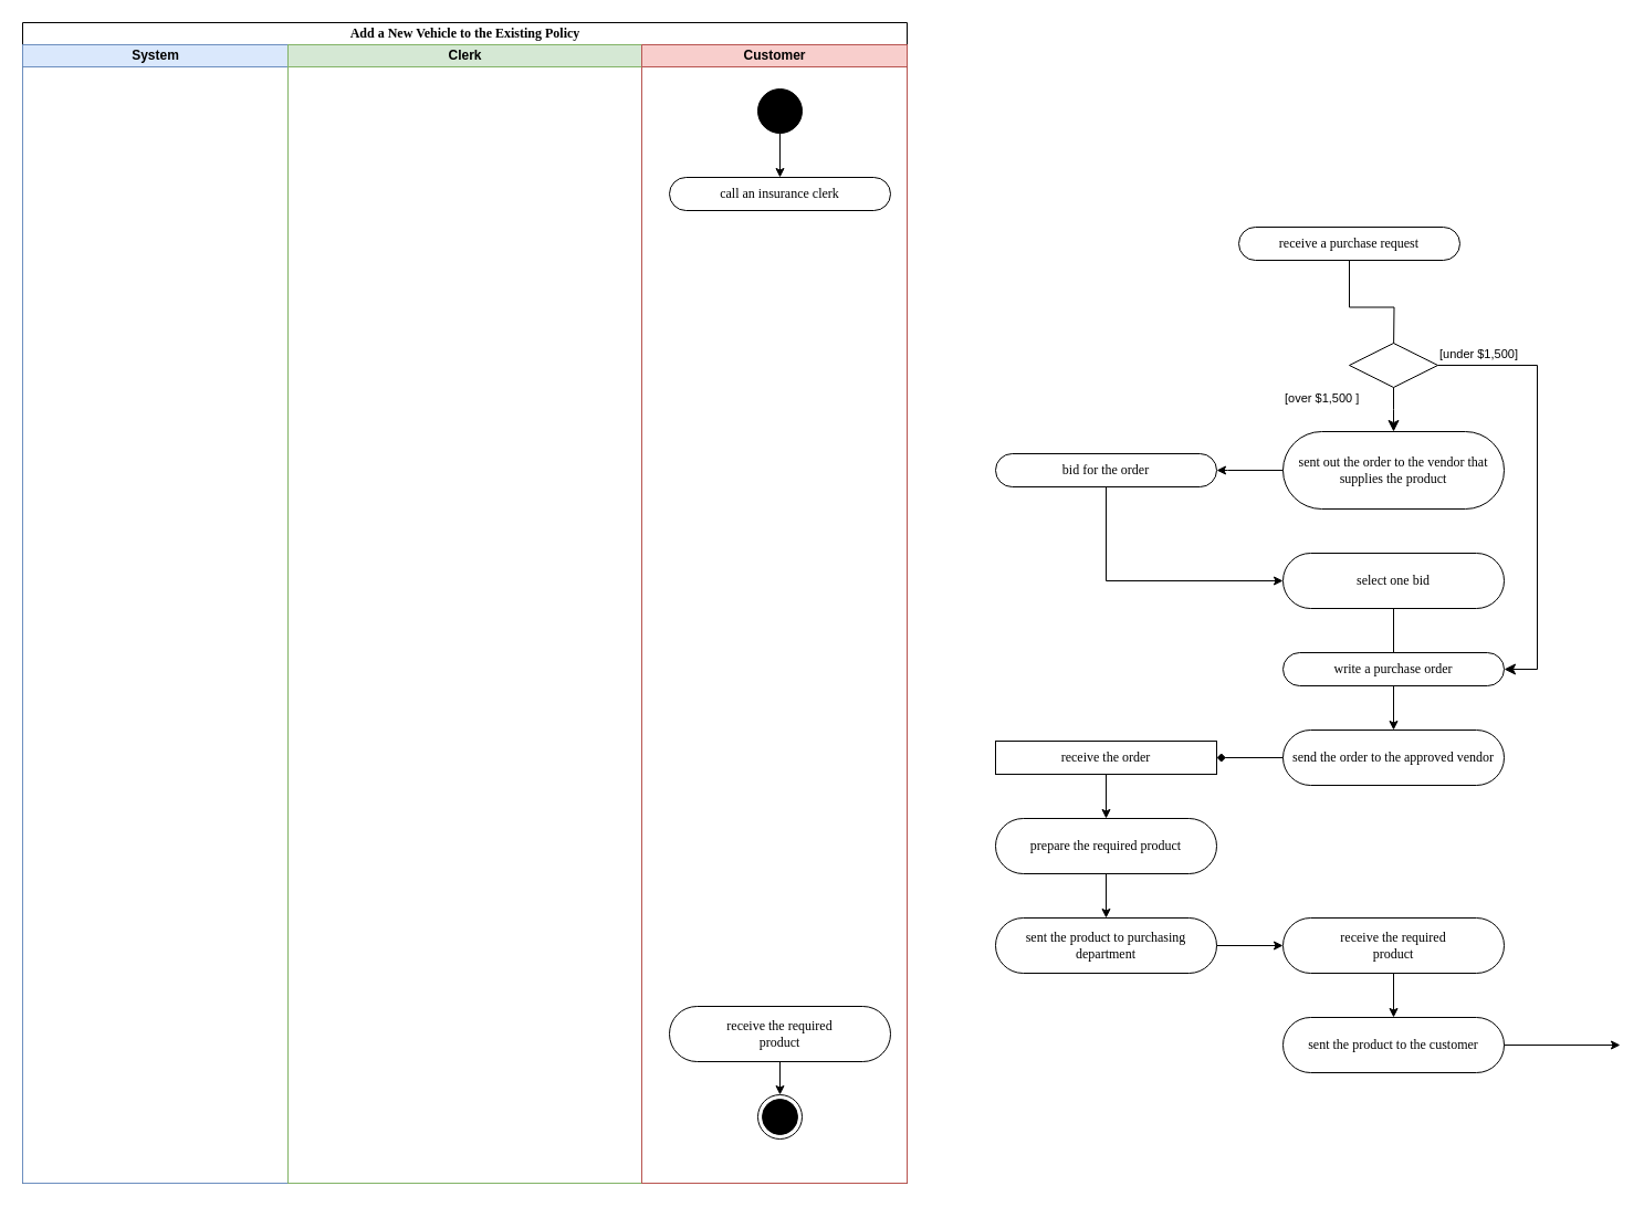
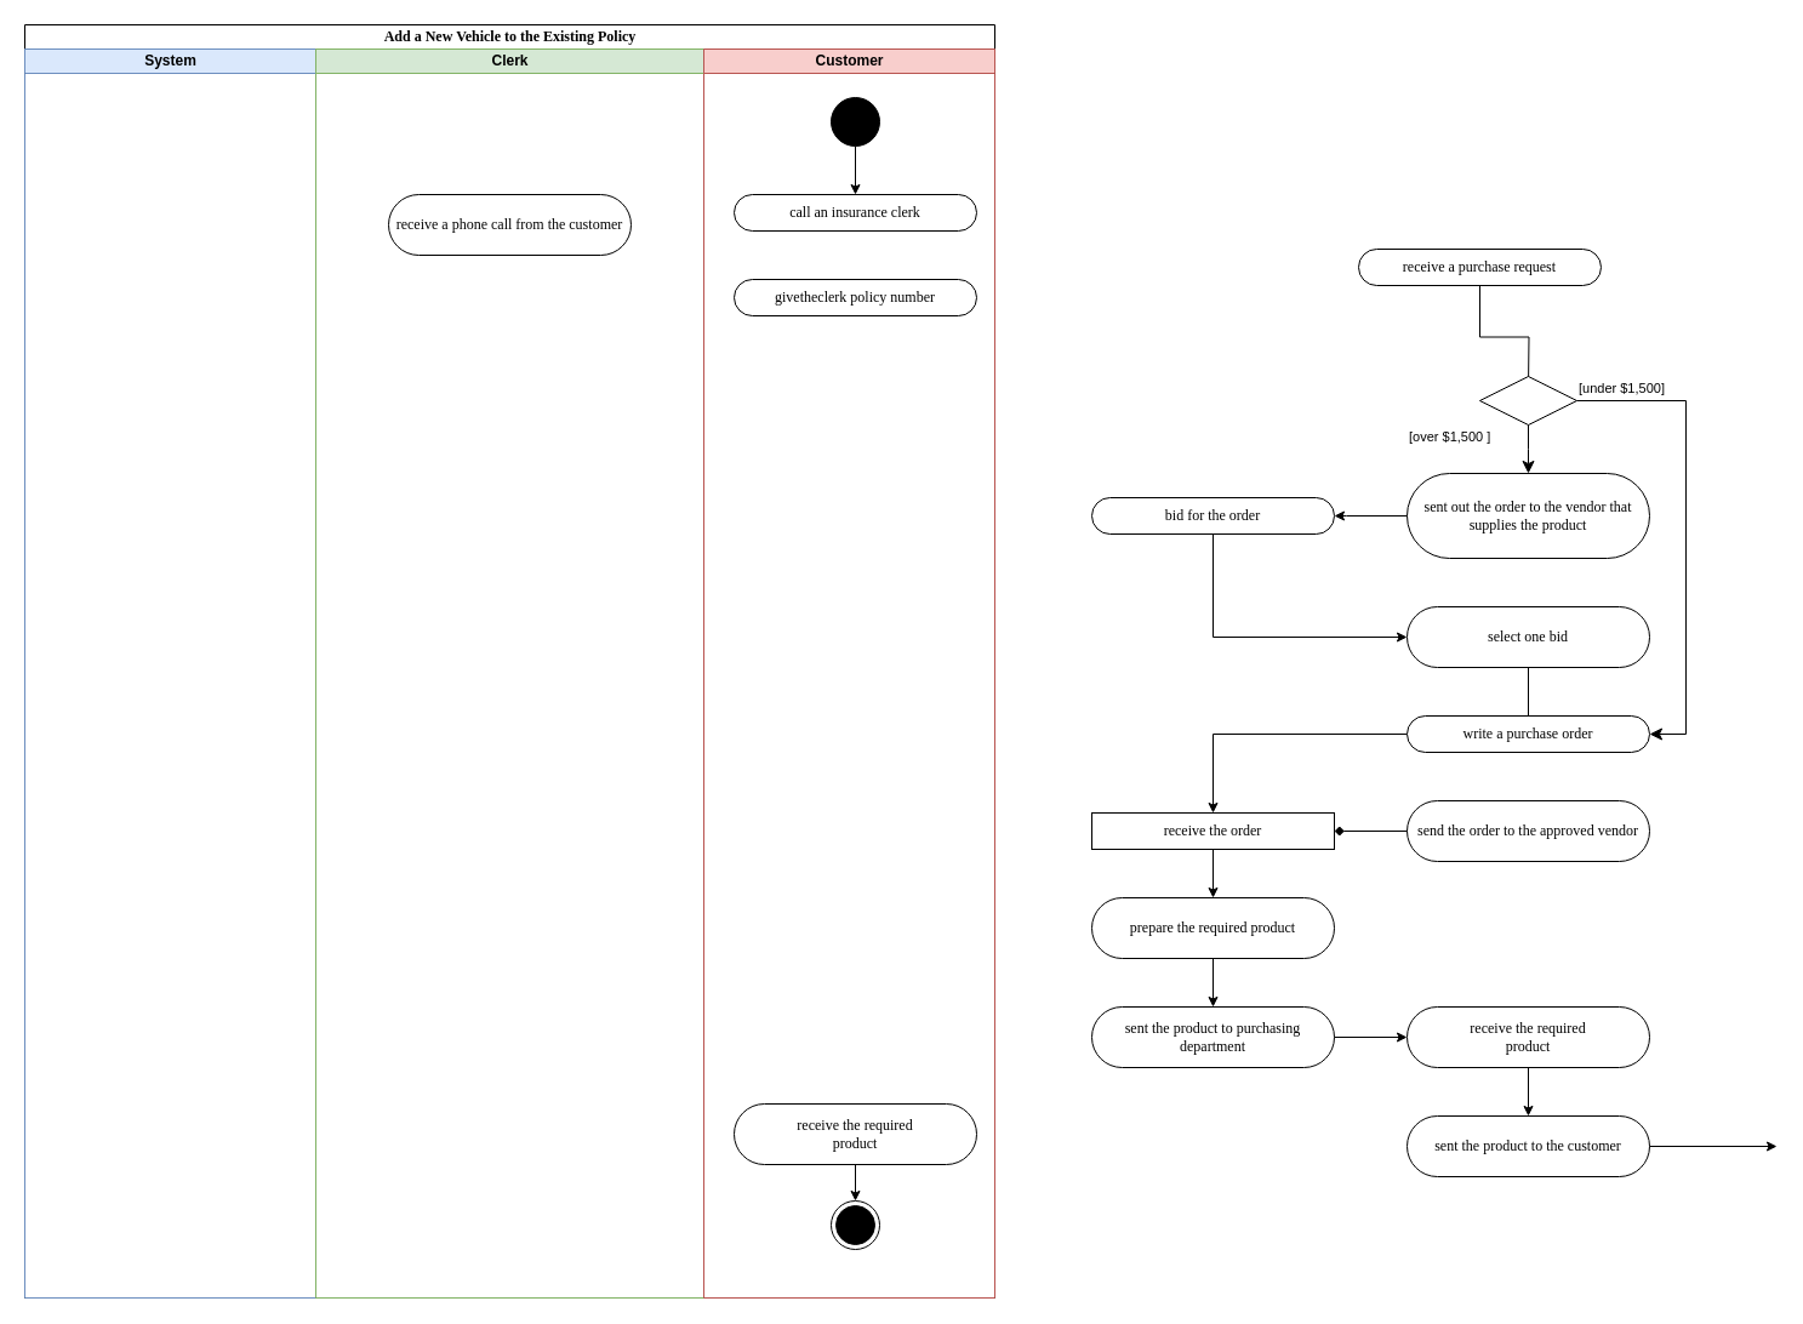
+ <mxCell id="5" value="receive a phone call from the customer" style="rounded=1;whiteSpace=wrap;html=1;shadow=0;comic=0;labelBackgroundColor=none;strokeWidth=1;fontFamily=Verdana;fontSize=12;align=center;arcSize=50;" vertex="1" parent="4"><mxGeometry x="60" y="120" width="200" height="50" as="geometry" /></mxCell>
+ <mxCell id="10" value="givetheclerk policy number" style="rounded=1;whiteSpace=wrap;html=1;shadow=0;comic=0;labelBackgroundColor=none;strokeWidth=1;fontFamily=Verdana;fontSize=12;align=center;arcSize=50;" vertex="1" parent="6"><mxGeometry x="25" y="190" width="200" height="30" as="geometry" /></mxCell>
- <mxCell id="24" value="" style="edgeStyle=orthogonalEdgeStyle;rounded=0;orthogonalLoop=1;jettySize=auto;html=1;endArrow=classic;endFill=1;" edge="1" parent="1" source="25" target="23"><mxGeometry relative="1" as="geometry" /></mxCell>
+ <mxCell id="24" value="" style="edgeStyle=orthogonalEdgeStyle;rounded=0;orthogonalLoop=1;jettySize=auto;html=1;endArrow=classic;endFill=1;" edge="1" parent="1" source="25" target="16"><mxGeometry relative="1" as="geometry" /></mxCell>
